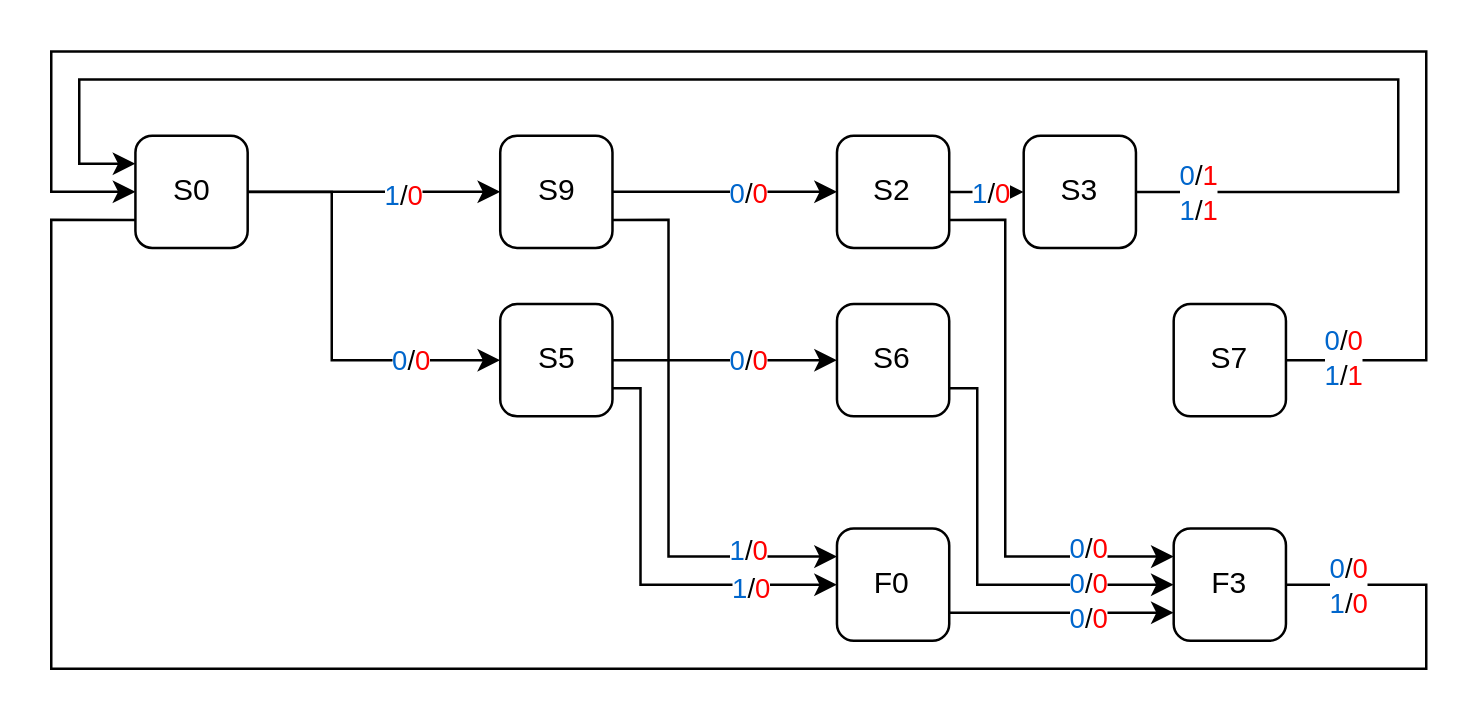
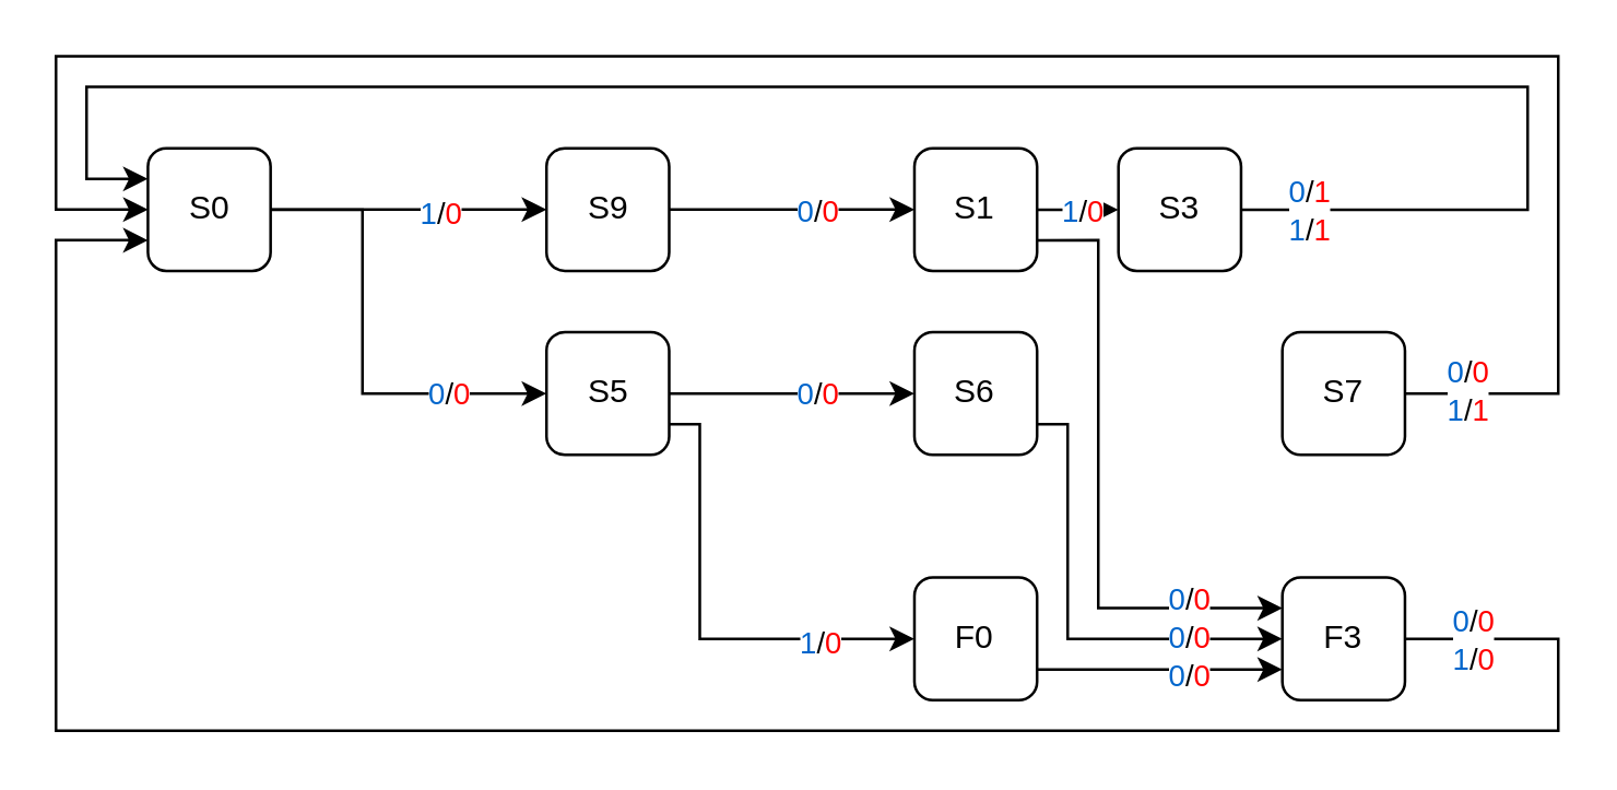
- <mxCell id="10" value="S2" style="rounded=1;whiteSpace=wrap;html=1;" parent="2" vertex="1"><mxGeometry x="314.286" y="33.674" width="44.898" height="44.898" as="geometry" /></mxCell>
+ <mxCell id="10" value="S1" style="rounded=1;whiteSpace=wrap;html=1;" parent="2" vertex="1"><mxGeometry x="314.286" y="33.674" width="44.898" height="44.898" as="geometry" /></mxCell>
- <mxCell id="29" style="edgeStyle=orthogonalEdgeStyle;rounded=0;orthogonalLoop=1;jettySize=auto;html=1;entryX=0;entryY=0.75;entryDx=0;entryDy=0;endArrow=none;" parent="2" source="31" target="3" edge="1"><mxGeometry relative="1" as="geometry"><Array as="points"><mxPoint x="550.0" y="213.266" /><mxPoint x="550.0" y="246.94" /><mxPoint y="246.94" /><mxPoint y="67.347" /></Array></mxGeometry></mxCell>
+ <mxCell id="29" style="edgeStyle=orthogonalEdgeStyle;rounded=0;orthogonalLoop=1;jettySize=auto;html=1;entryX=0;entryY=0.75;entryDx=0;entryDy=0;" parent="2" source="31" target="3" edge="1"><mxGeometry relative="1" as="geometry"><Array as="points"><mxPoint x="550.0" y="213.266" /><mxPoint x="550.0" y="246.94" /><mxPoint y="246.94" /><mxPoint y="67.347" /></Array></mxGeometry></mxCell>
- <mxCell id="25" style="edgeStyle=orthogonalEdgeStyle;rounded=0;orthogonalLoop=1;jettySize=auto;html=1;exitX=1;exitY=0.75;exitDx=0;exitDy=0;entryX=0;entryY=0.25;entryDx=0;entryDy=0;" parent="2" source="4" target="24" edge="1"><mxGeometry relative="1" as="geometry"><mxPoint x="258.163" y="213.266" as="targetPoint" /><Array as="points"><mxPoint x="246.939" y="67.347" /><mxPoint x="246.939" y="202.042" /></Array></mxGeometry></mxCell>
- <mxCell id="26" value="&lt;font color=&quot;#0066cc&quot;&gt;1&lt;/font&gt;/&lt;font color=&quot;#ff0000&quot;&gt;0&lt;/font&gt;" style="edgeLabel;html=1;align=center;verticalAlign=middle;resizable=0;points=[];" parent="25" vertex="1" connectable="0"><mxGeometry x="0.704" relative="1" as="geometry"><mxPoint x="-2" y="-3" as="offset" /></mxGeometry></mxCell>
